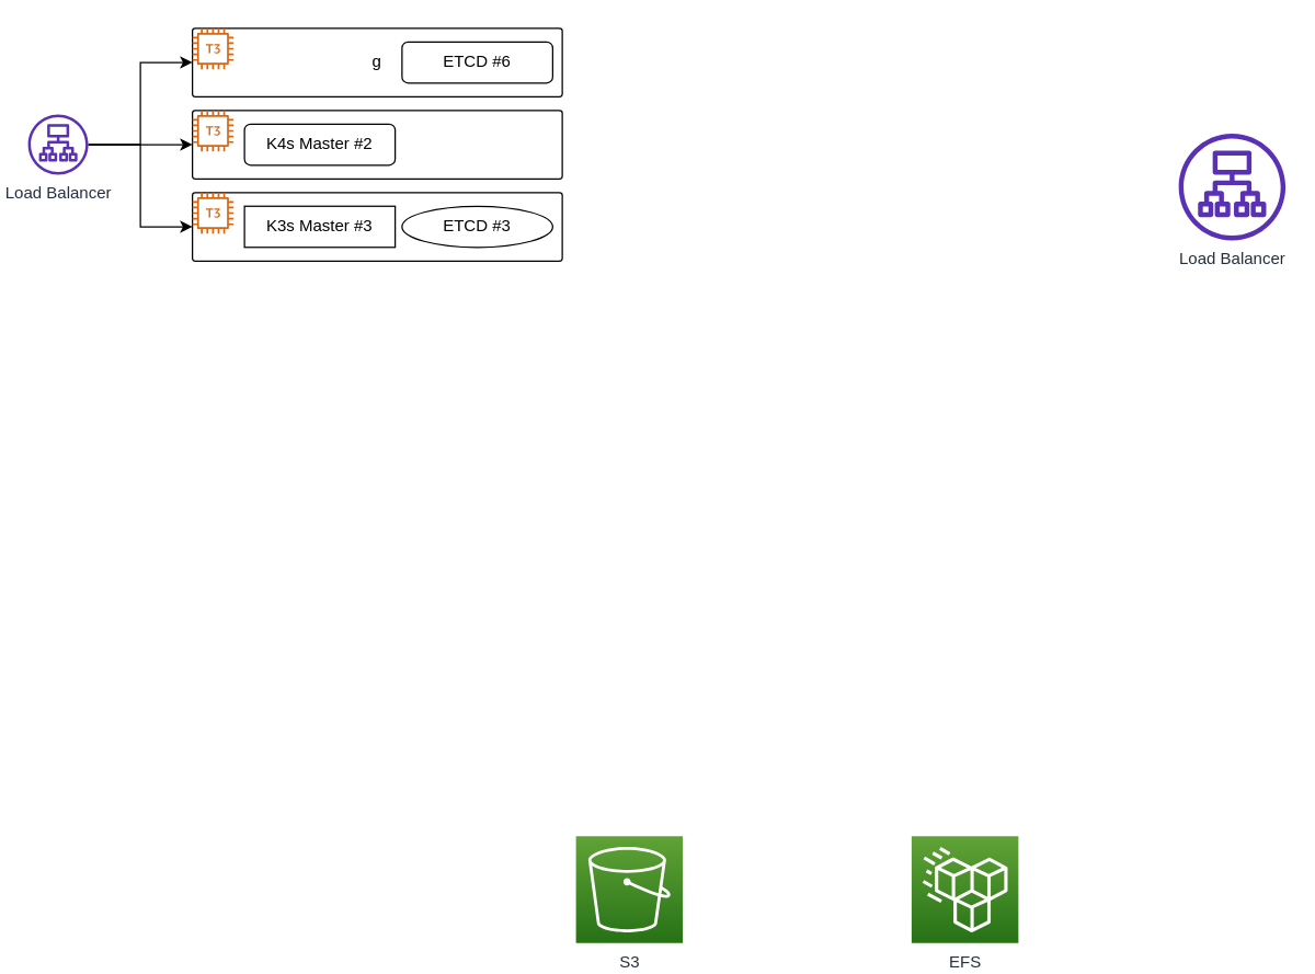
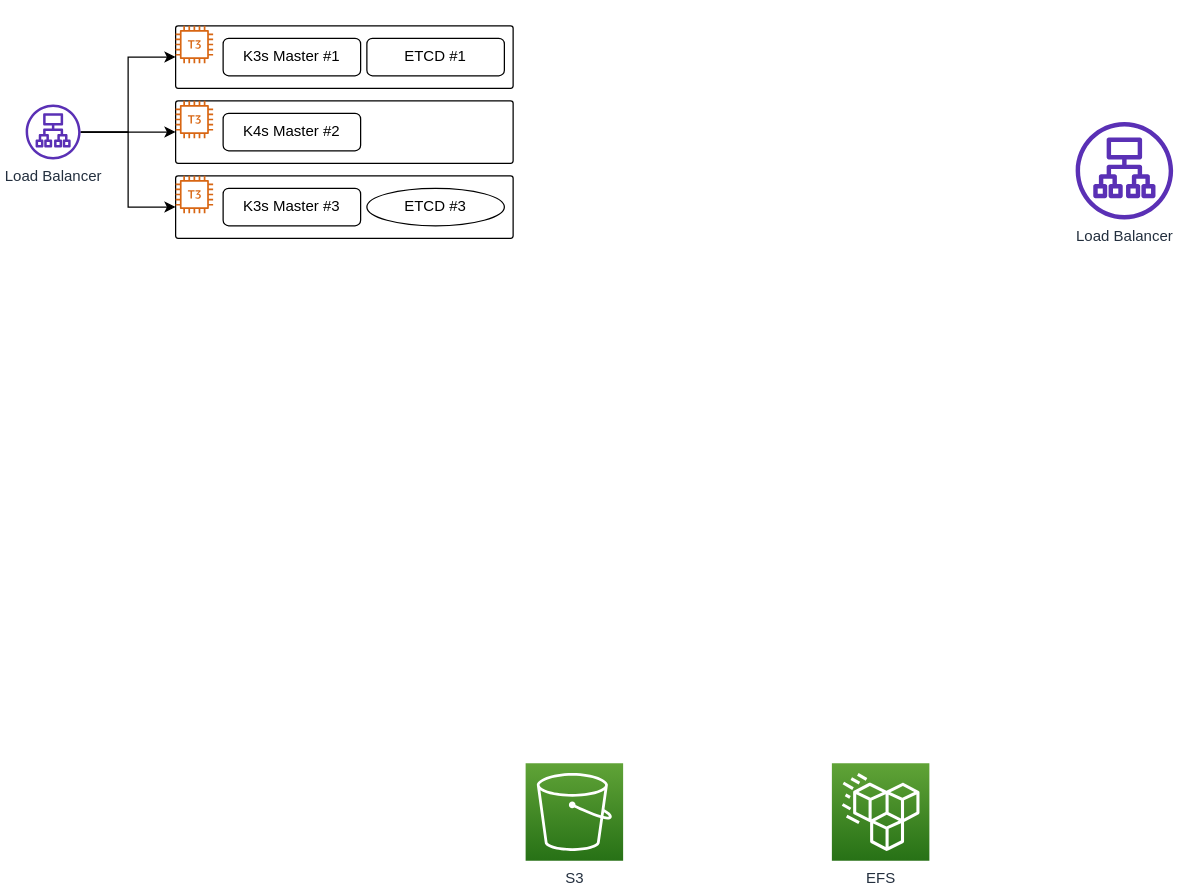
+ <mxCell id="12" value="K3s Master&amp;nbsp;#1" style="rounded=1;whiteSpace=wrap;html=1;fillColor=#ffffff;" vertex="1" parent="9"><mxGeometry x="38" y="10" width="110" height="30" as="geometry" /></mxCell>
- <mxCell id="13" value="ETCD #6" style="rounded=1;whiteSpace=wrap;html=1;fillColor=#ffffff;" vertex="1" parent="9"><mxGeometry x="153" y="10" width="110" height="30" as="geometry" /></mxCell>
+ <mxCell id="13" value="ETCD #1" style="rounded=1;whiteSpace=wrap;html=1;fillColor=#ffffff;" vertex="1" parent="9"><mxGeometry x="153" y="10" width="110" height="30" as="geometry" /></mxCell>
- <mxCell id="19" value="K3s Master&amp;nbsp;#3" style="whiteSpace=wrap;html=1;fillColor=#ffffff;rounded=0;" vertex="1" parent="9"><mxGeometry x="38" y="130" width="110" height="30" as="geometry" /></mxCell>
+ <mxCell id="19" value="K3s Master&amp;nbsp;#3" style="rounded=1;whiteSpace=wrap;html=1;fillColor=#ffffff;" vertex="1" parent="9"><mxGeometry x="38" y="130" width="110" height="30" as="geometry" /></mxCell>
